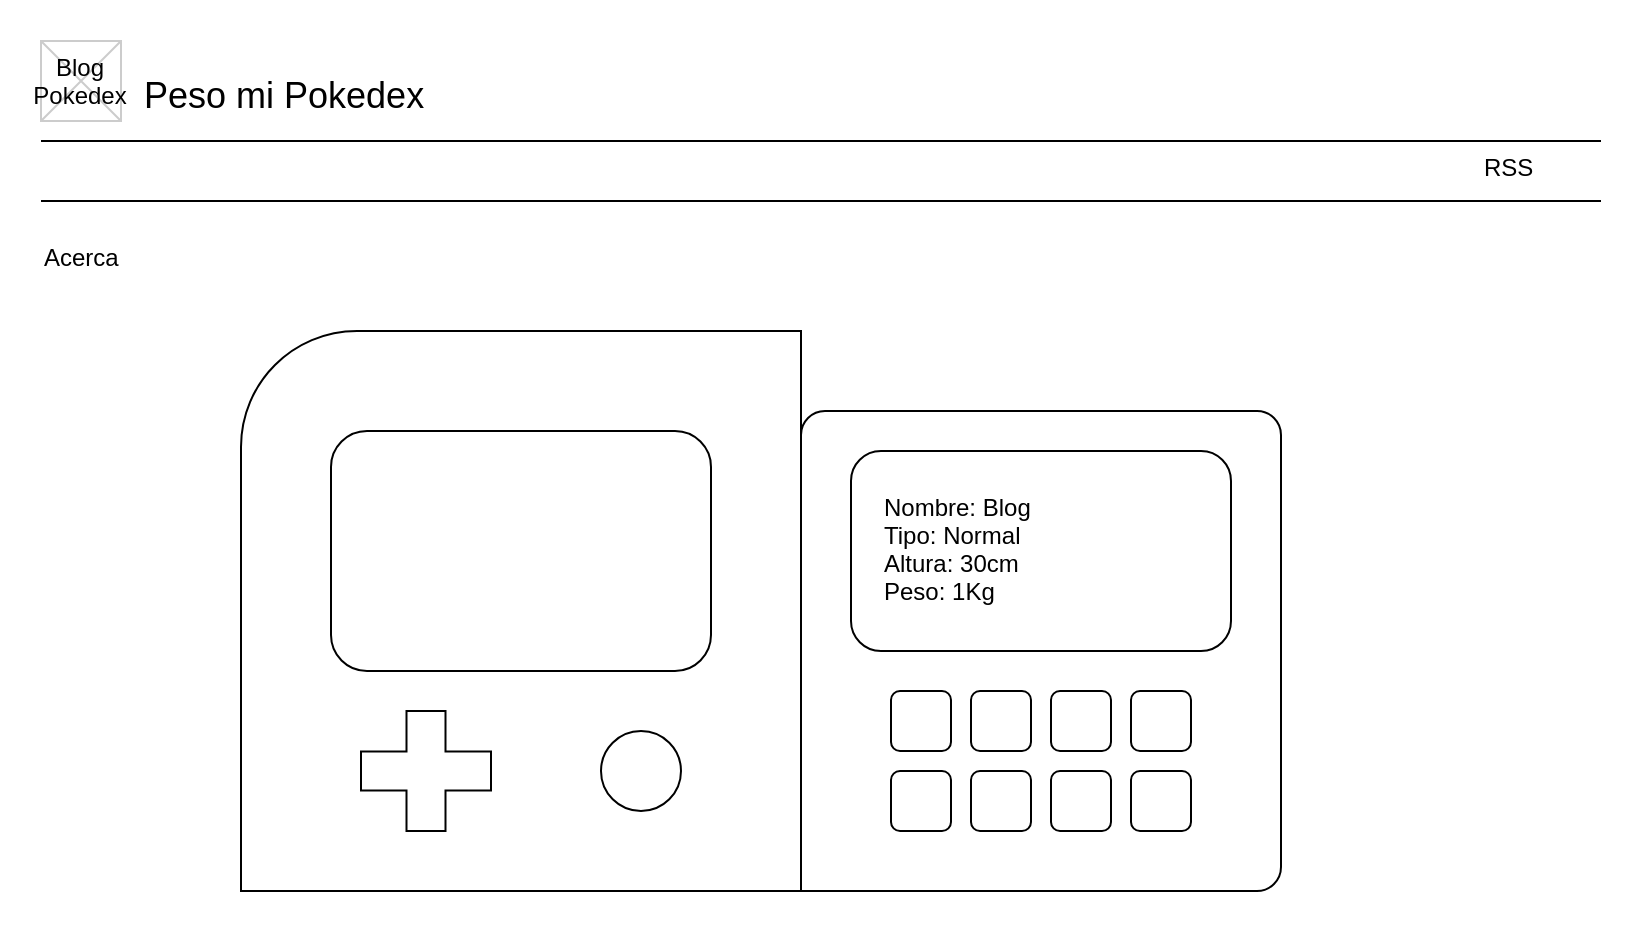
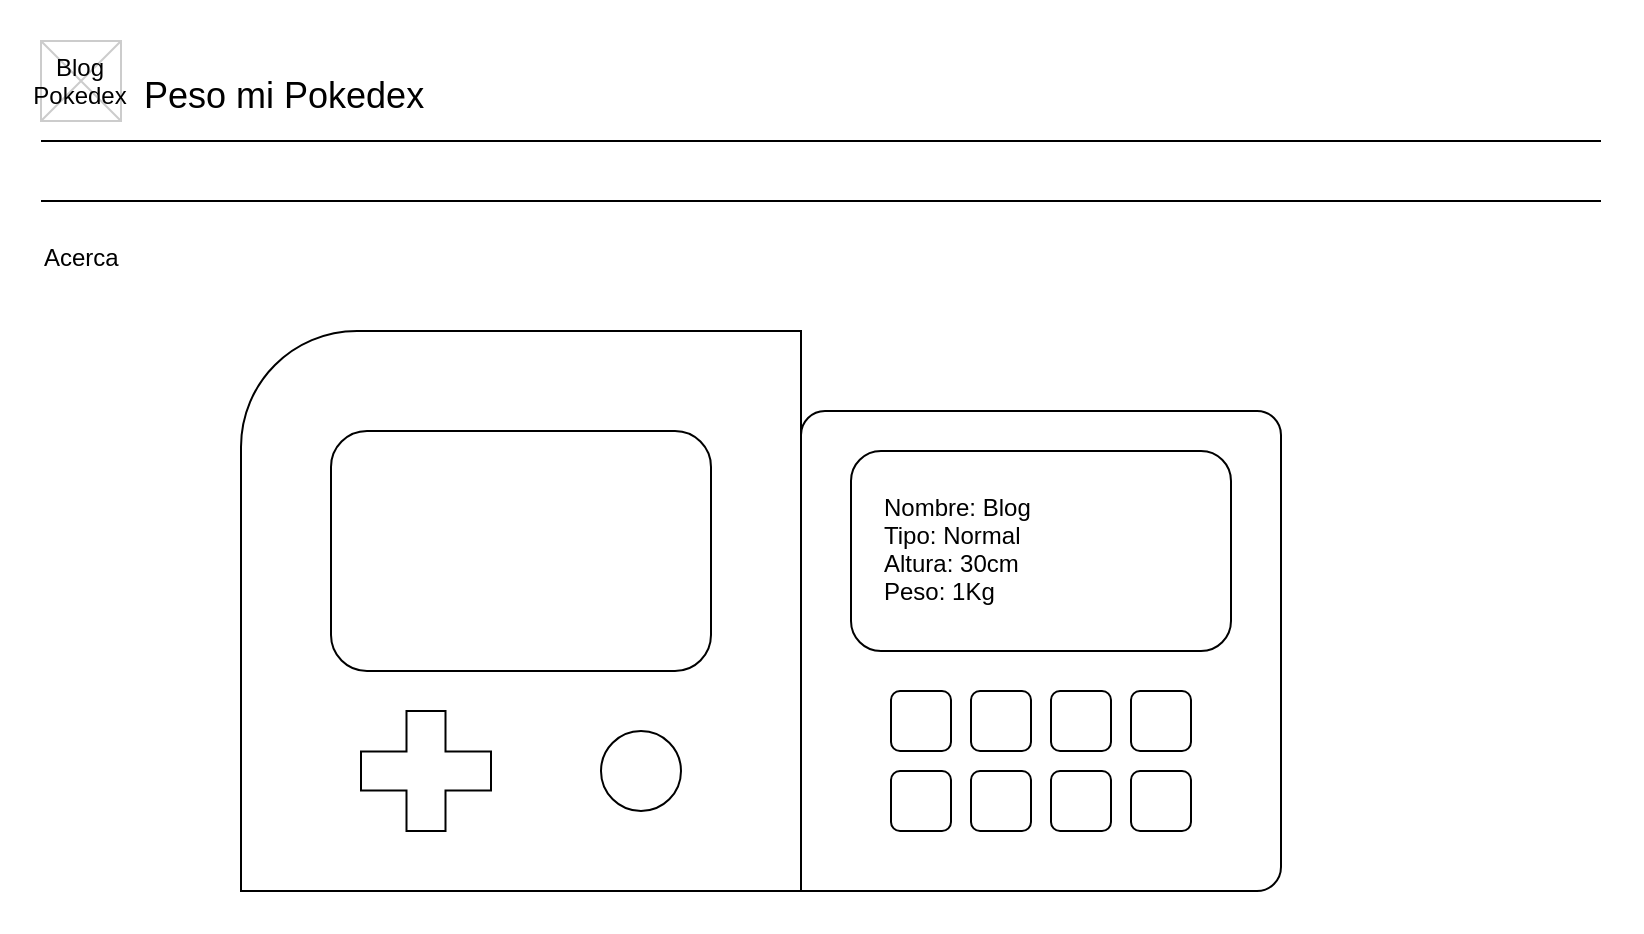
- <mxCell id="6" value="RSS" style="text;spacingTop=-5;" parent="1" vertex="1"><mxGeometry x="740" y="75" width="30" height="20" as="geometry" /></mxCell>
